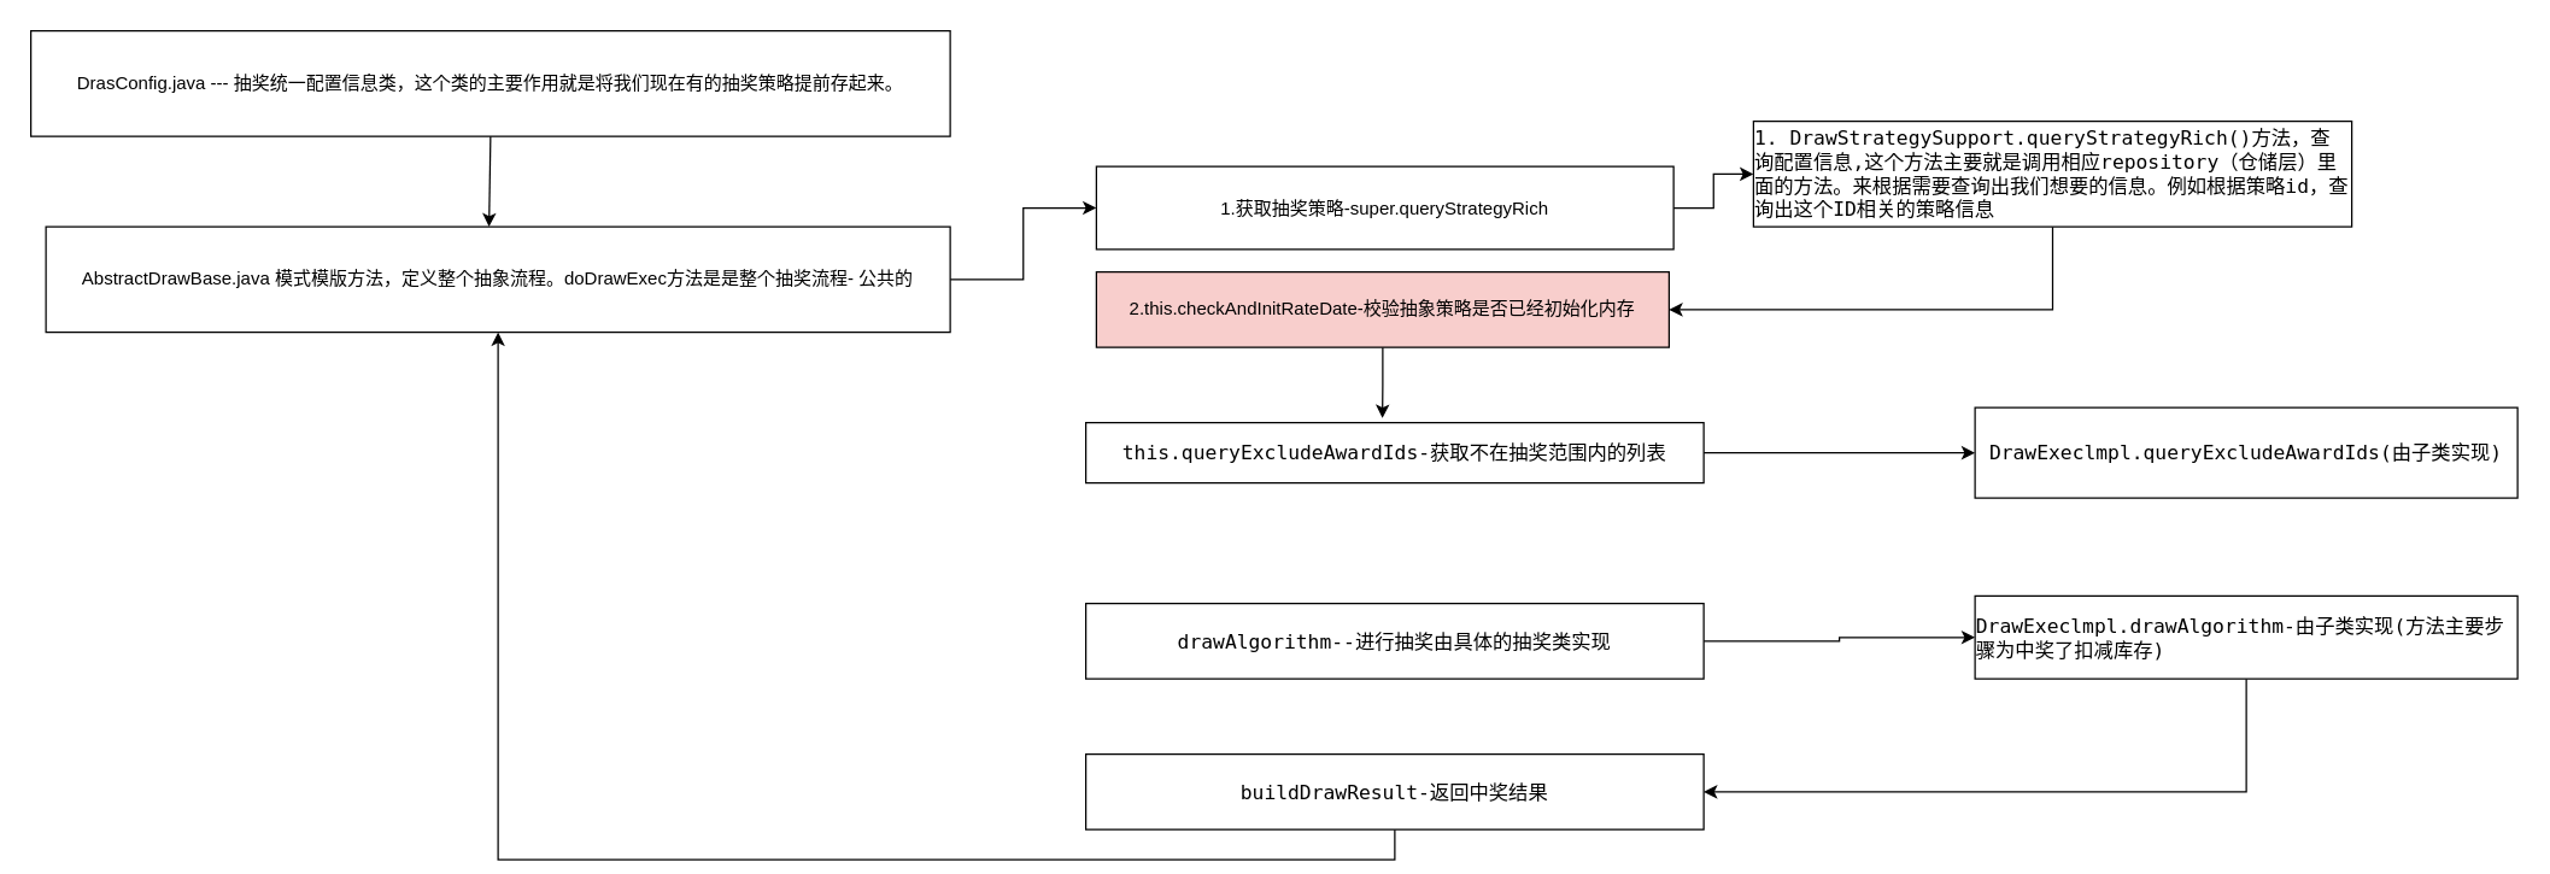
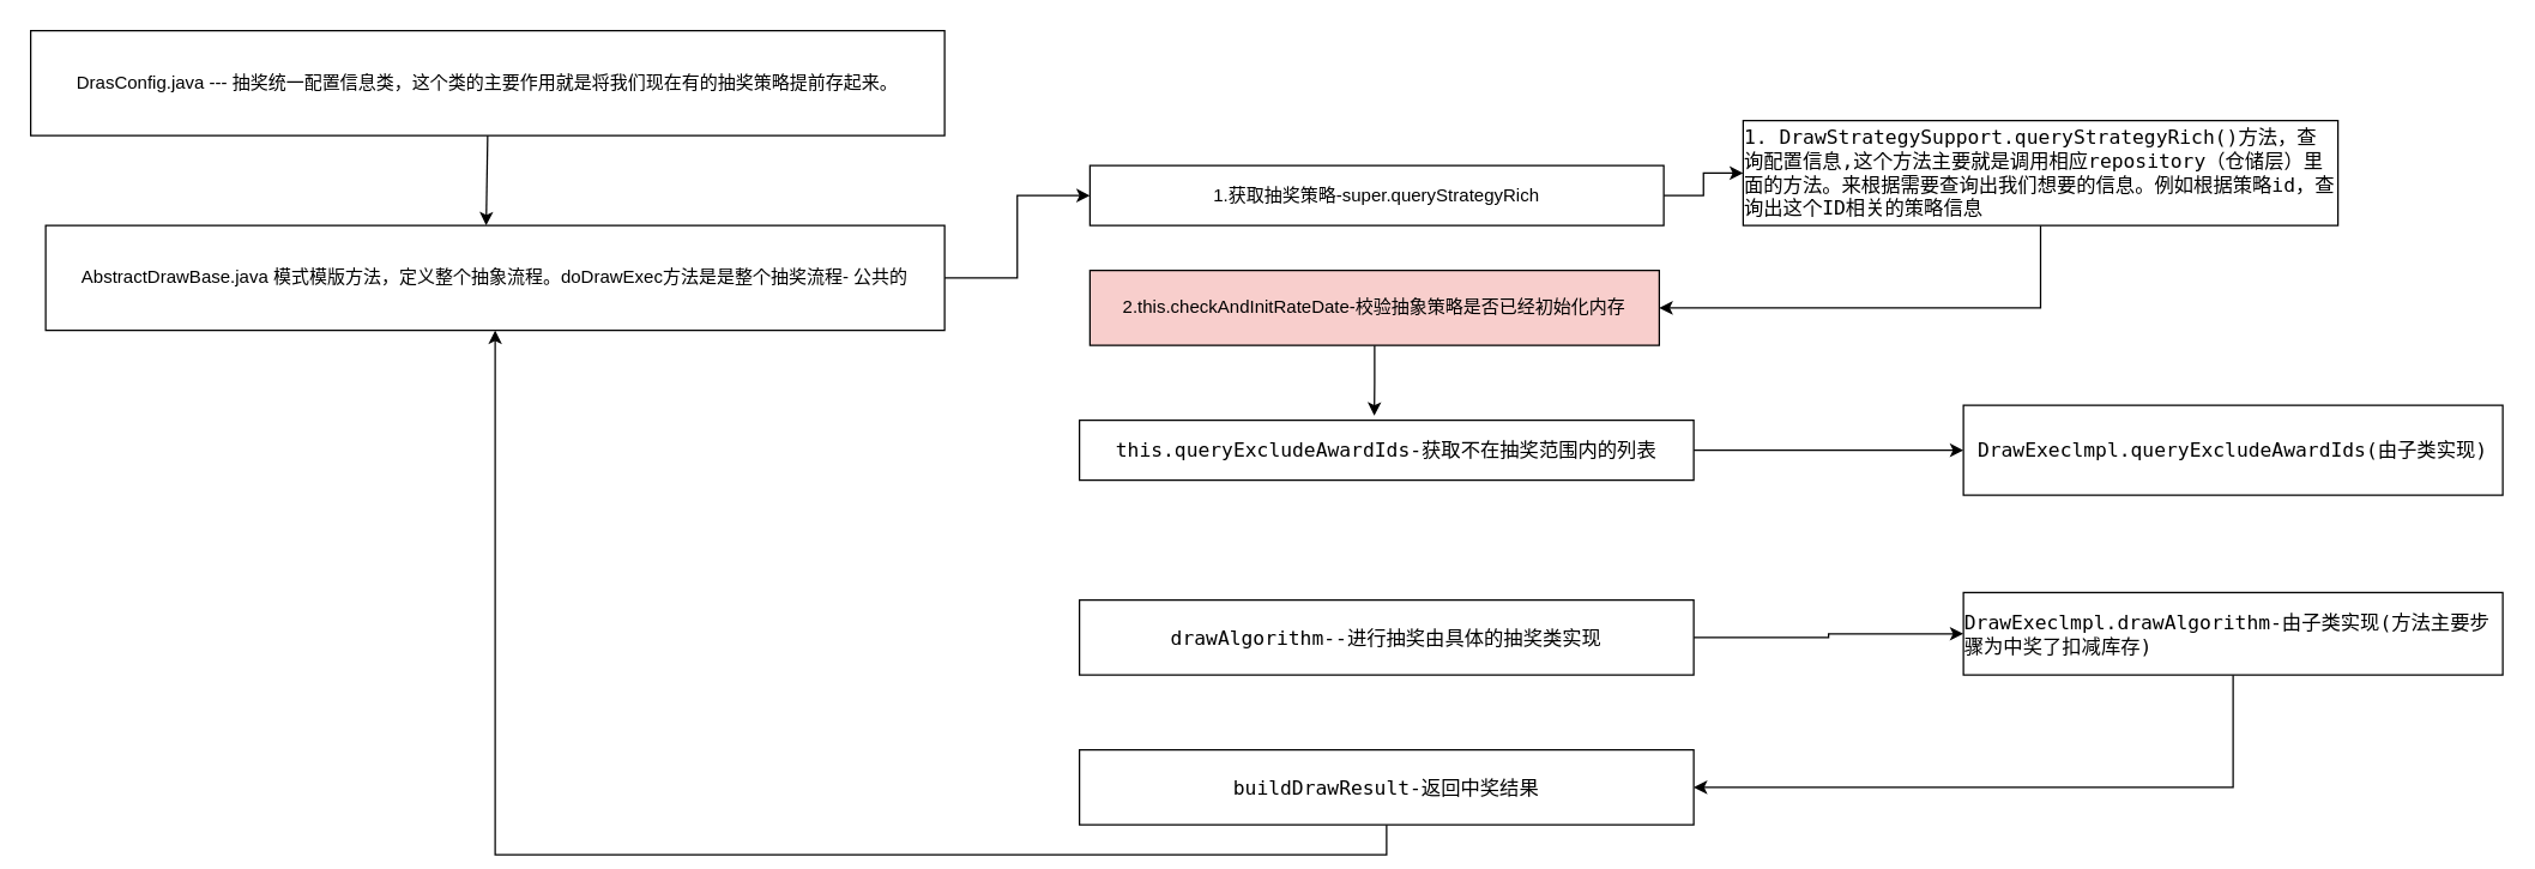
- <mxCell id="7" value="1.获取抽奖策略-super.queryStrategyRich&lt;span style=&quot;&quot;&gt;&lt;br&gt;&lt;/span&gt;" style="rounded=0;whiteSpace=wrap;html=1;labelBackgroundColor=none;fontColor=#000000;" vertex="1" parent="1"><mxGeometry x="727" y="110" width="383" height="55" as="geometry" /></mxCell>
+ <mxCell id="7" value="1.获取抽奖策略-super.queryStrategyRich&lt;span style=&quot;&quot;&gt;&lt;br&gt;&lt;/span&gt;" style="rounded=0;whiteSpace=wrap;html=1;labelBackgroundColor=none;fontColor=#000000;" vertex="1" parent="1"><mxGeometry x="727" y="110" width="383" height="40" as="geometry" /></mxCell>
